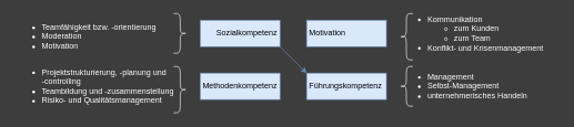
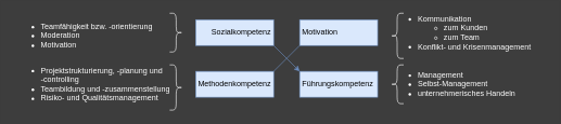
+ <mxCell id="6" value="" style="endArrow=none;html=1;entryX=0;entryY=1;entryDx=0;entryDy=0;exitX=1;exitY=0;exitDx=0;exitDy=0;fillColor=#dae8fc;strokeColor=#6c8ebf;" parent="1" source="4" target="3" edge="1"><mxGeometry width="50" height="50" relative="1" as="geometry"><mxPoint x="340" y="240" as="sourcePoint" /><mxPoint x="390" y="190" as="targetPoint" /></mxGeometry></mxCell>
